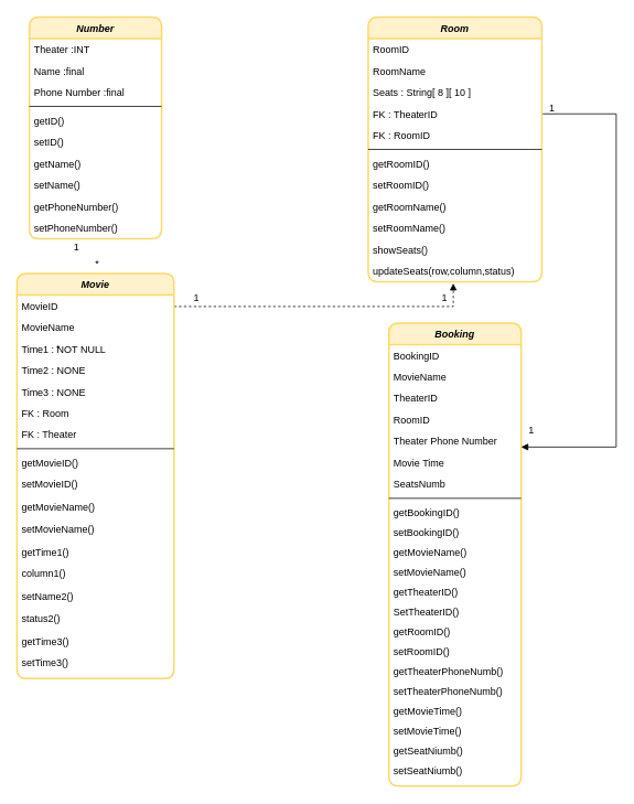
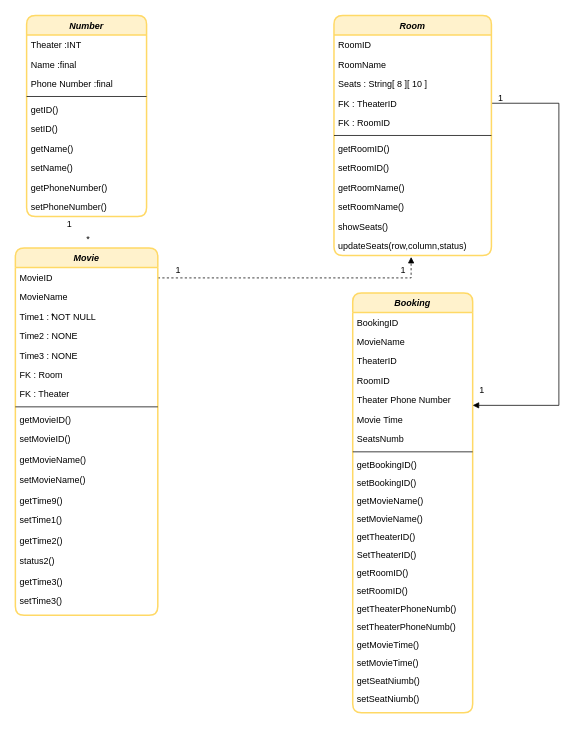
- <mxCell id="40" value="getTime1()" style="text;align=left;verticalAlign=top;spacingLeft=4;spacingRight=4;overflow=hidden;rotatable=0;points=[[0,0.5],[1,0.5]];portConstraint=eastwest;" parent="27" vertex="1"><mxGeometry y="324" width="190" height="26" as="geometry" /></mxCell>
+ <mxCell id="40" value="getTime9()" style="text;align=left;verticalAlign=top;spacingLeft=4;spacingRight=4;overflow=hidden;rotatable=0;points=[[0,0.5],[1,0.5]];portConstraint=eastwest;" parent="27" vertex="1"><mxGeometry y="324" width="190" height="26" as="geometry" /></mxCell>
- <mxCell id="41" value="column1()" style="text;align=left;verticalAlign=top;spacingLeft=4;spacingRight=4;overflow=hidden;rotatable=0;points=[[0,0.5],[1,0.5]];portConstraint=eastwest;" parent="27" vertex="1"><mxGeometry y="350" width="190" height="28" as="geometry" /></mxCell>
+ <mxCell id="41" value="setTime1()" style="text;align=left;verticalAlign=top;spacingLeft=4;spacingRight=4;overflow=hidden;rotatable=0;points=[[0,0.5],[1,0.5]];portConstraint=eastwest;" parent="27" vertex="1"><mxGeometry y="350" width="190" height="28" as="geometry" /></mxCell>
- <mxCell id="42" value="setName2()" style="text;align=left;verticalAlign=top;spacingLeft=4;spacingRight=4;overflow=hidden;rotatable=0;points=[[0,0.5],[1,0.5]];portConstraint=eastwest;" parent="27" vertex="1"><mxGeometry y="378" width="190" height="26" as="geometry" /></mxCell>
+ <mxCell id="42" value="getTime2()" style="text;align=left;verticalAlign=top;spacingLeft=4;spacingRight=4;overflow=hidden;rotatable=0;points=[[0,0.5],[1,0.5]];portConstraint=eastwest;" parent="27" vertex="1"><mxGeometry y="378" width="190" height="26" as="geometry" /></mxCell>
